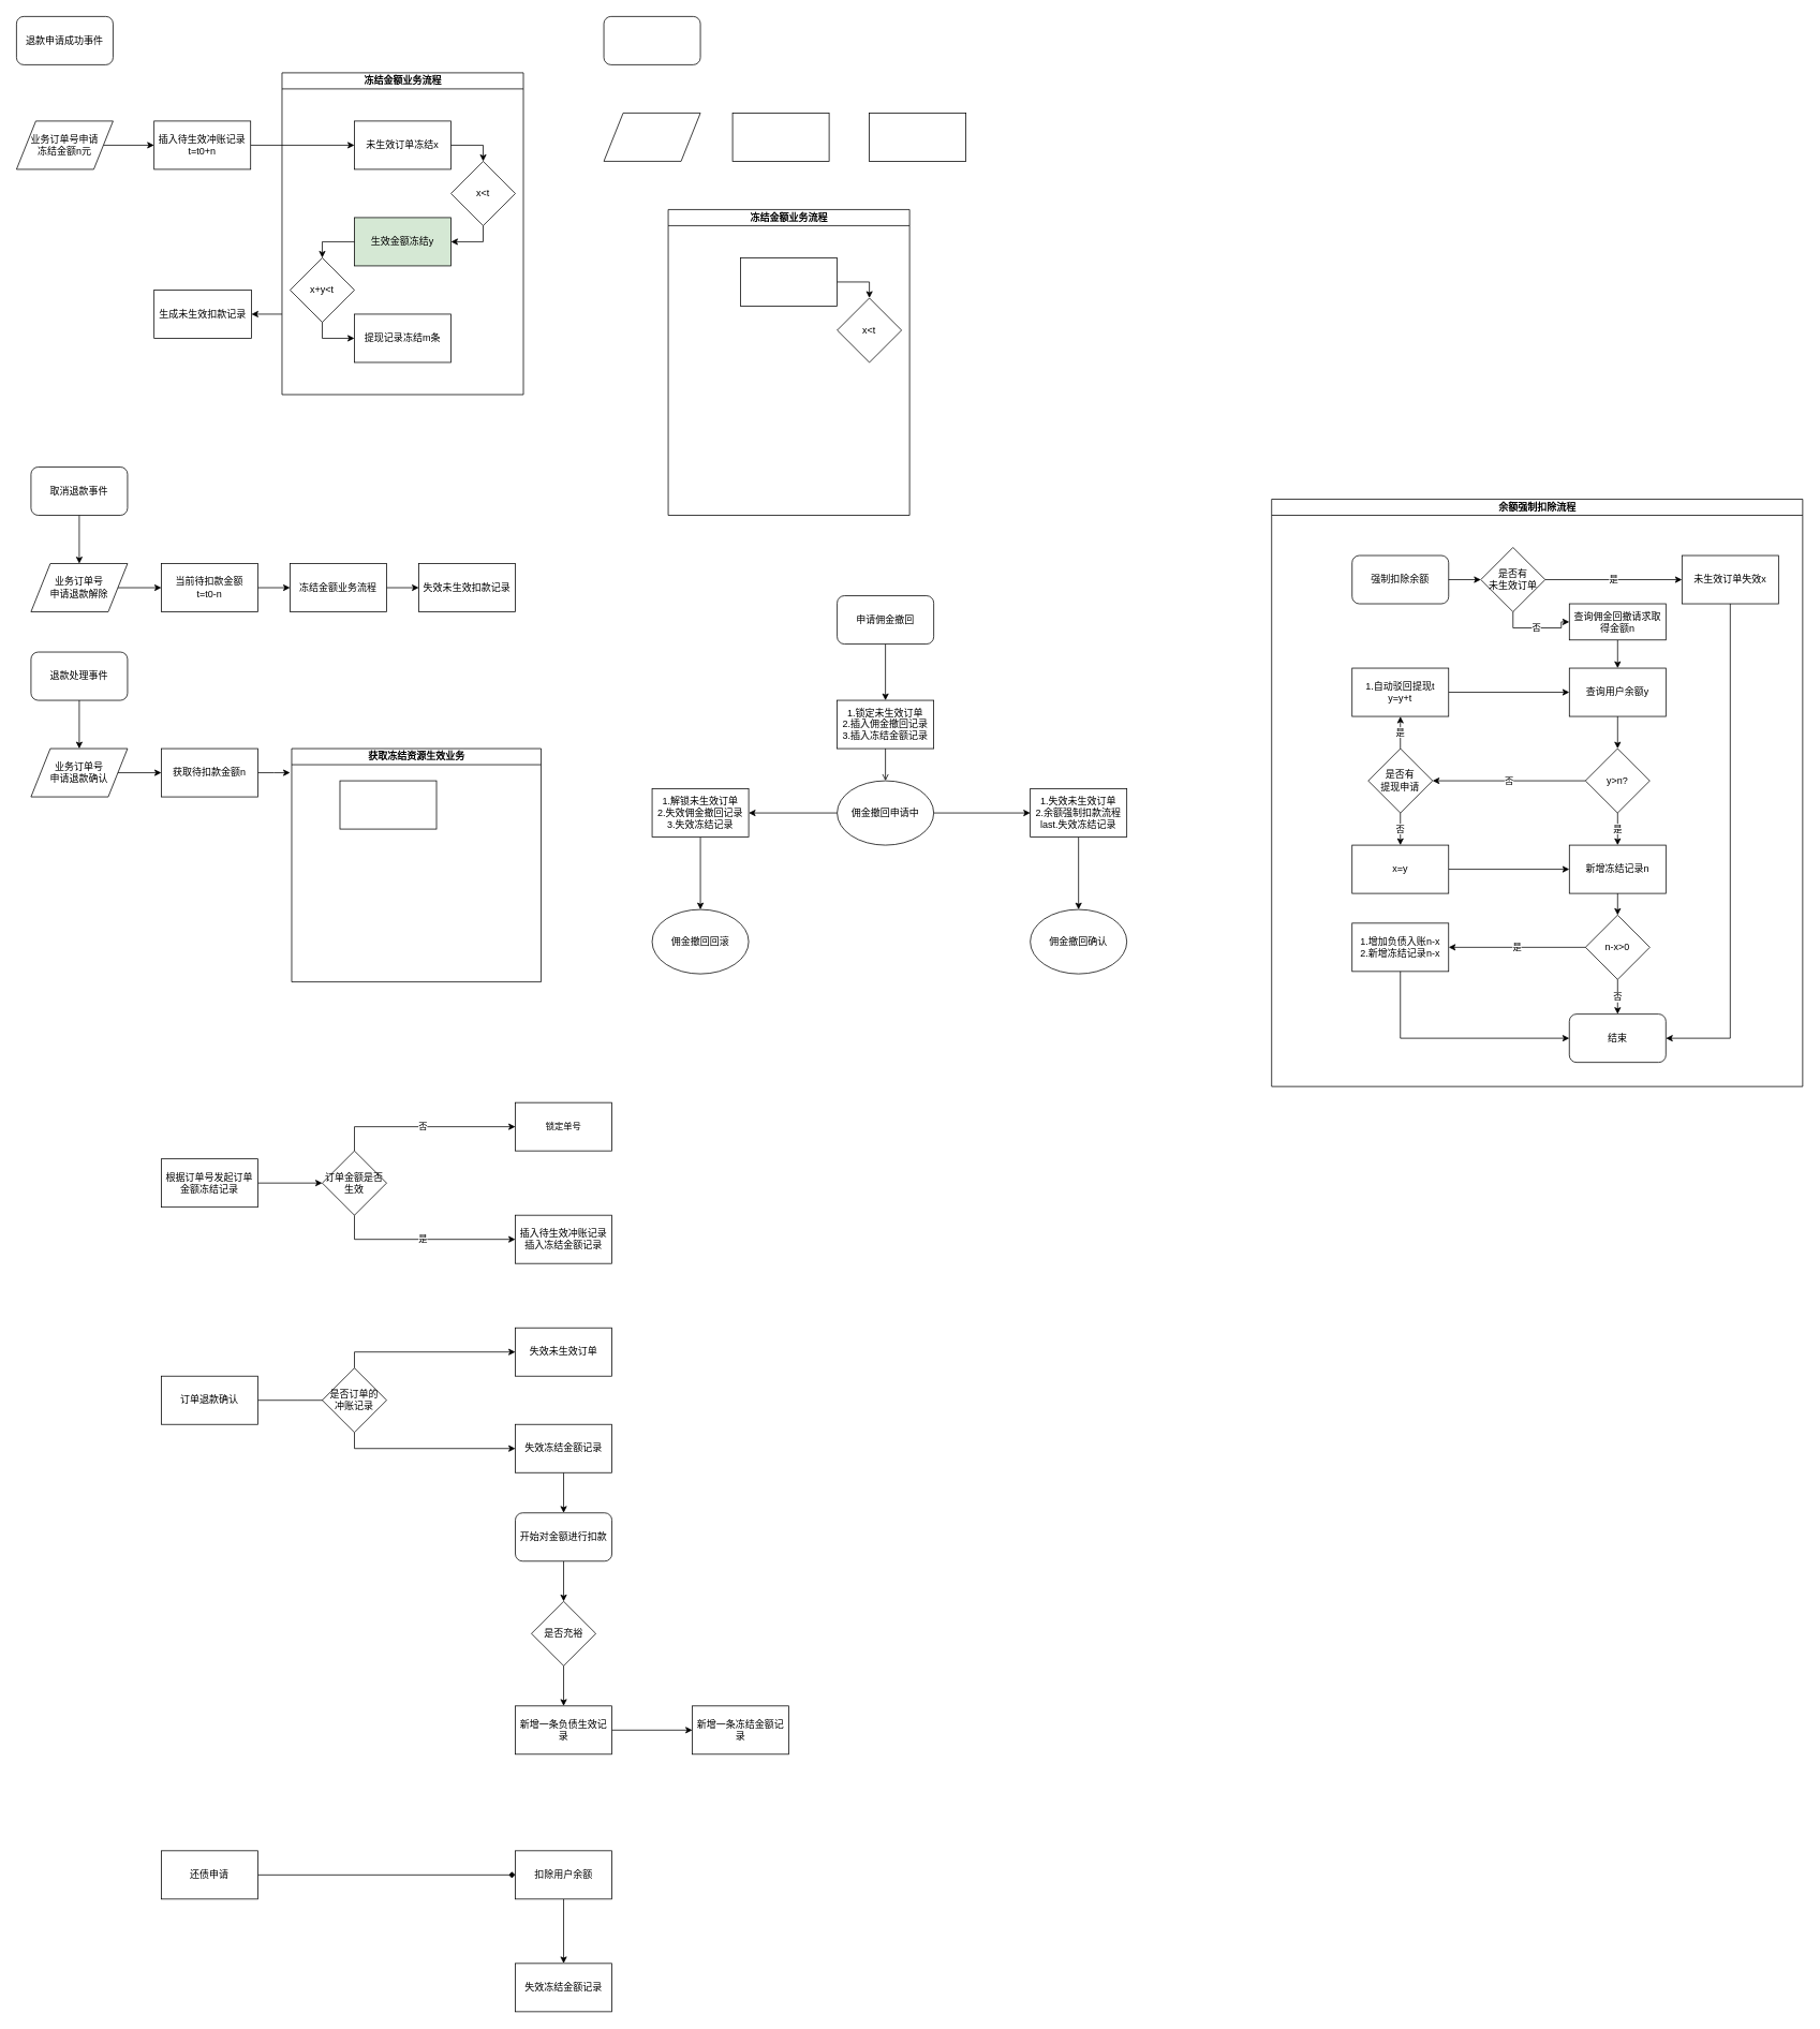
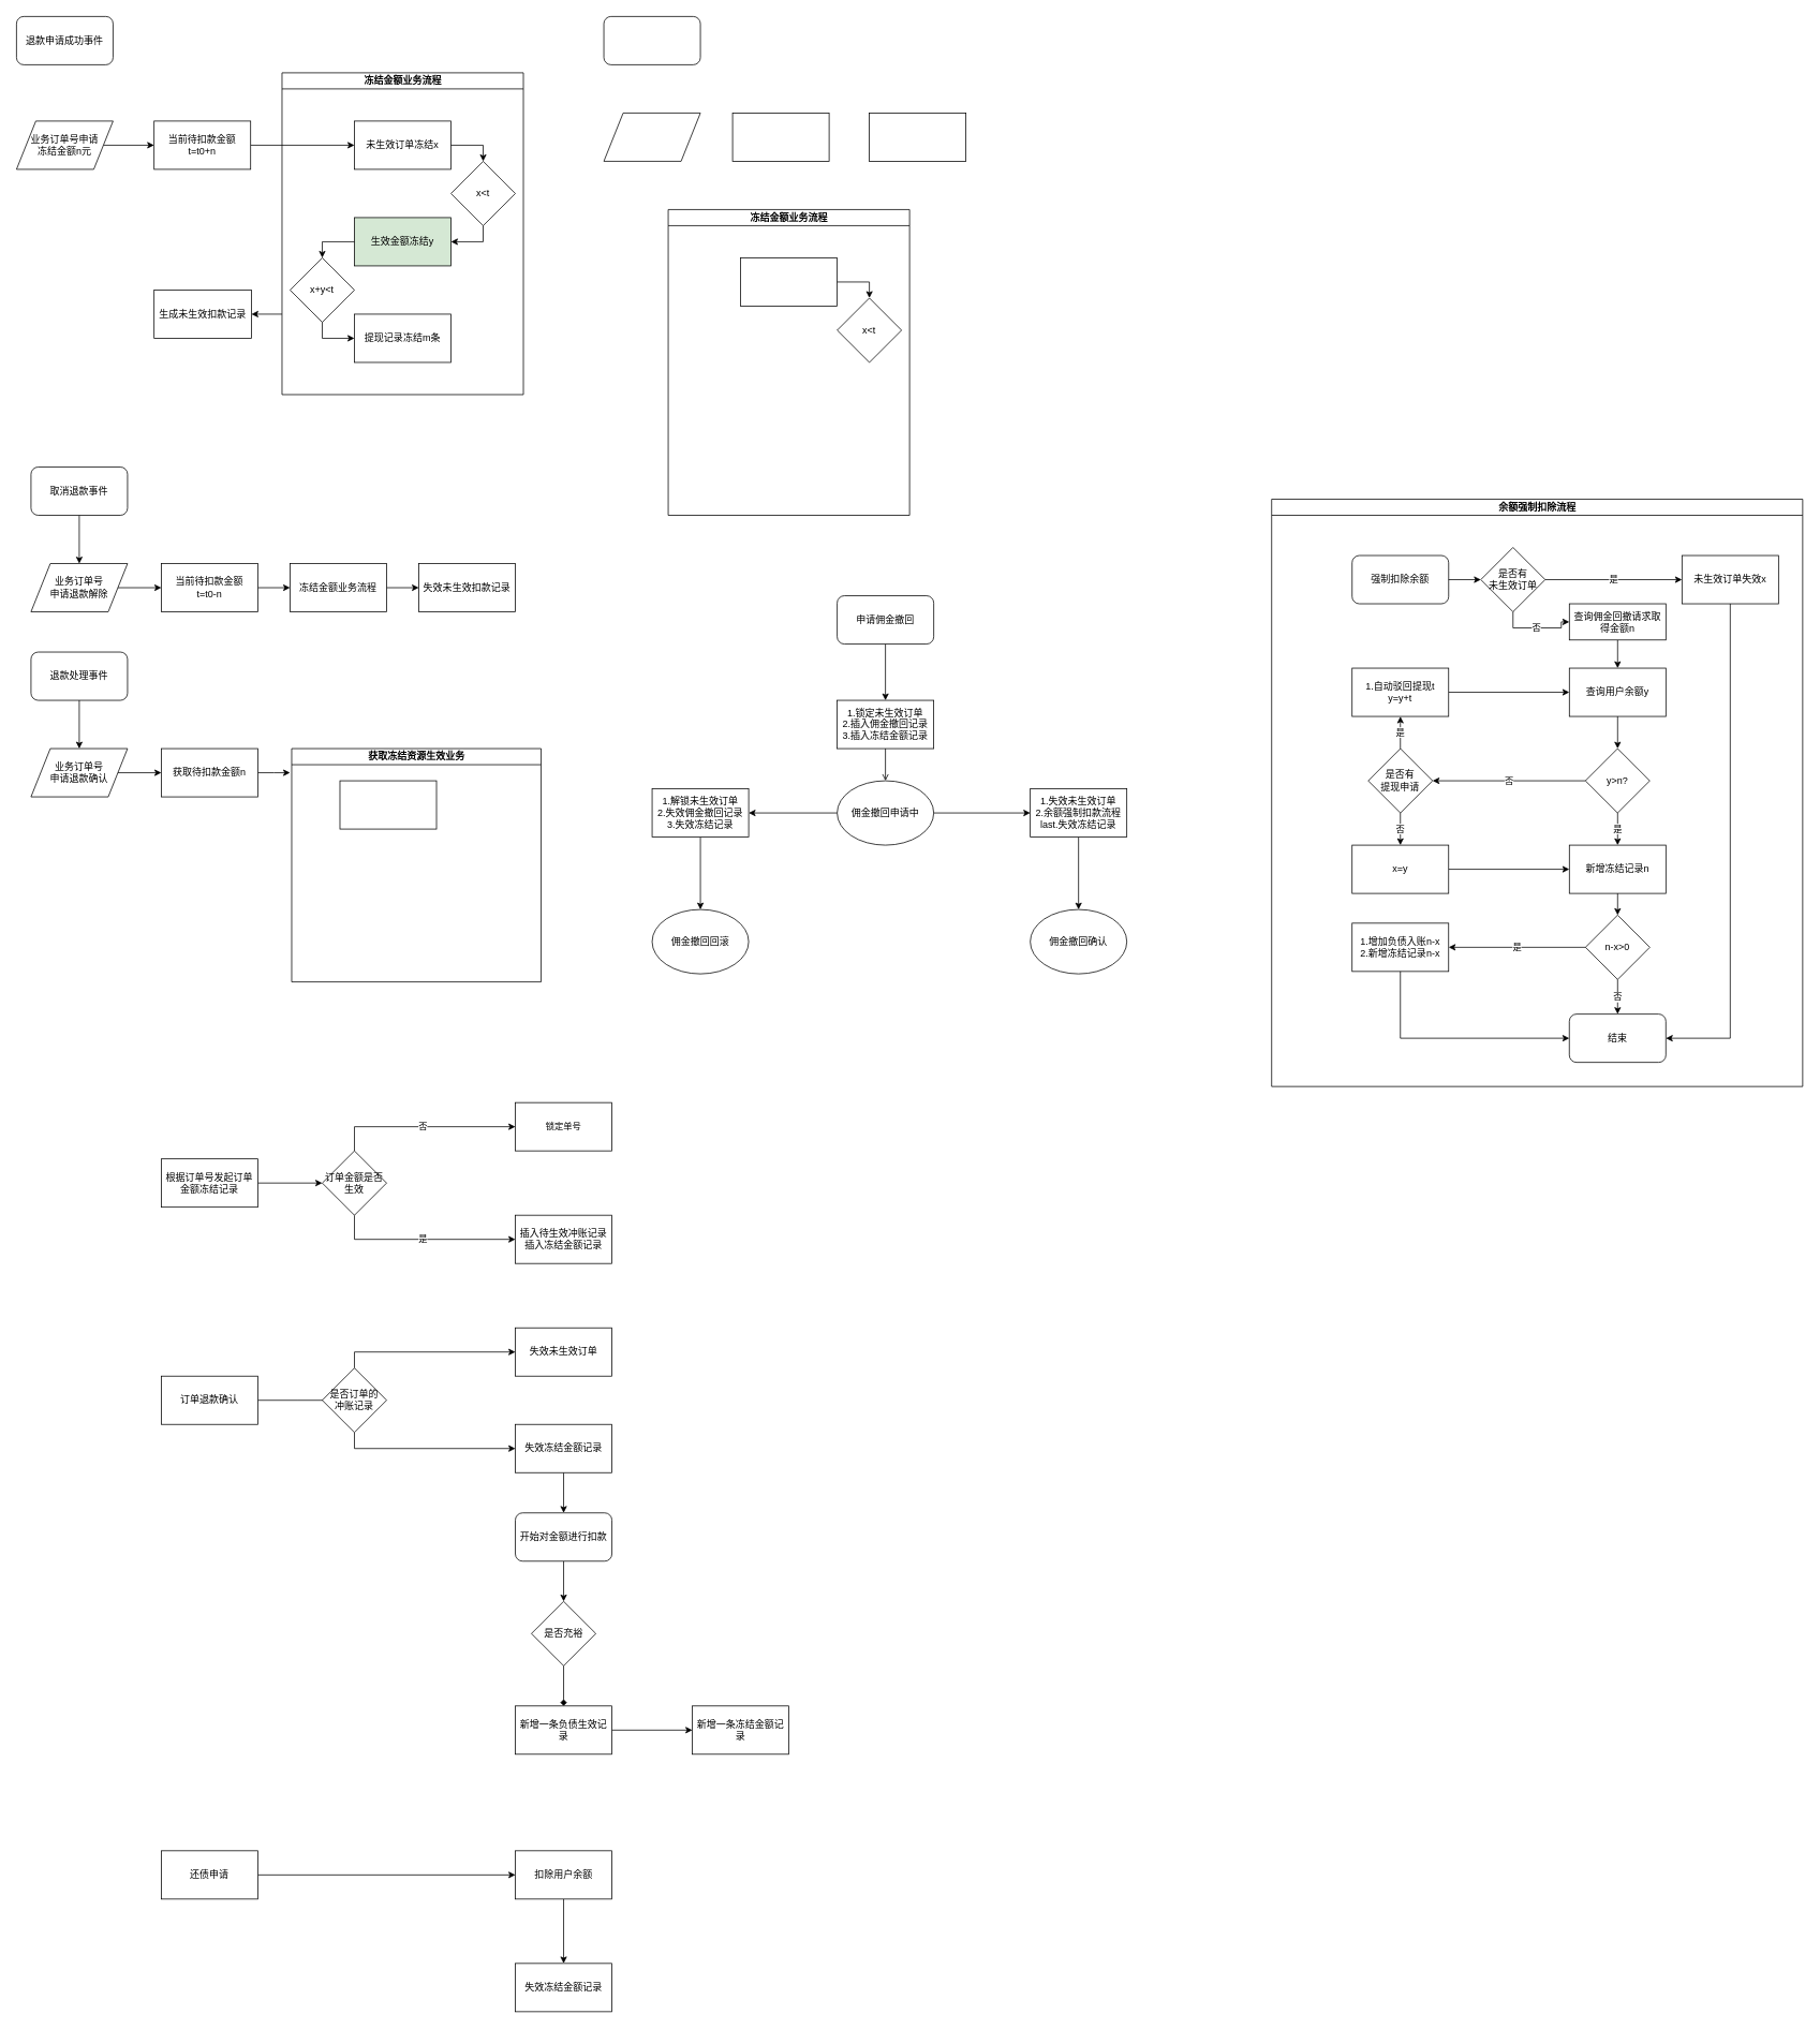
- <mxCell id="16" value="插入待生效冲账记录 &lt;br&gt;t=t0+n" style="rounded=0;whiteSpace=wrap;html=1;" parent="1" vertex="1"><mxGeometry x="191" y="150" width="120" height="60" as="geometry" /></mxCell>
+ <mxCell id="16" value="当前待扣款金额 &lt;br&gt;t=t0+n" style="rounded=0;whiteSpace=wrap;html=1;" parent="1" vertex="1"><mxGeometry x="191" y="150" width="120" height="60" as="geometry" /></mxCell>
- <mxCell id="61" style="edgeStyle=orthogonalEdgeStyle;rounded=0;orthogonalLoop=1;jettySize=auto;html=1;exitX=0.5;exitY=1;exitDx=0;exitDy=0;entryX=0.5;entryY=0;entryDx=0;entryDy=0;" parent="1" source="62" target="64" edge="1"><mxGeometry relative="1" as="geometry" /></mxCell>
+ <mxCell id="61" style="edgeStyle=orthogonalEdgeStyle;rounded=0;orthogonalLoop=1;jettySize=auto;html=1;exitX=0.5;exitY=1;exitDx=0;exitDy=0;entryX=0.5;entryY=0;entryDx=0;entryDy=0;endArrow=diamond;" parent="1" source="62" target="64" edge="1"><mxGeometry relative="1" as="geometry" /></mxCell>
- <mxCell id="66" style="edgeStyle=orthogonalEdgeStyle;rounded=0;orthogonalLoop=1;jettySize=auto;html=1;exitX=1;exitY=0.5;exitDx=0;exitDy=0;endArrow=diamond;" parent="1" source="67" target="69" edge="1"><mxGeometry relative="1" as="geometry" /></mxCell>
+ <mxCell id="66" style="edgeStyle=orthogonalEdgeStyle;rounded=0;orthogonalLoop=1;jettySize=auto;html=1;exitX=1;exitY=0.5;exitDx=0;exitDy=0;" parent="1" source="67" target="69" edge="1"><mxGeometry relative="1" as="geometry" /></mxCell>
